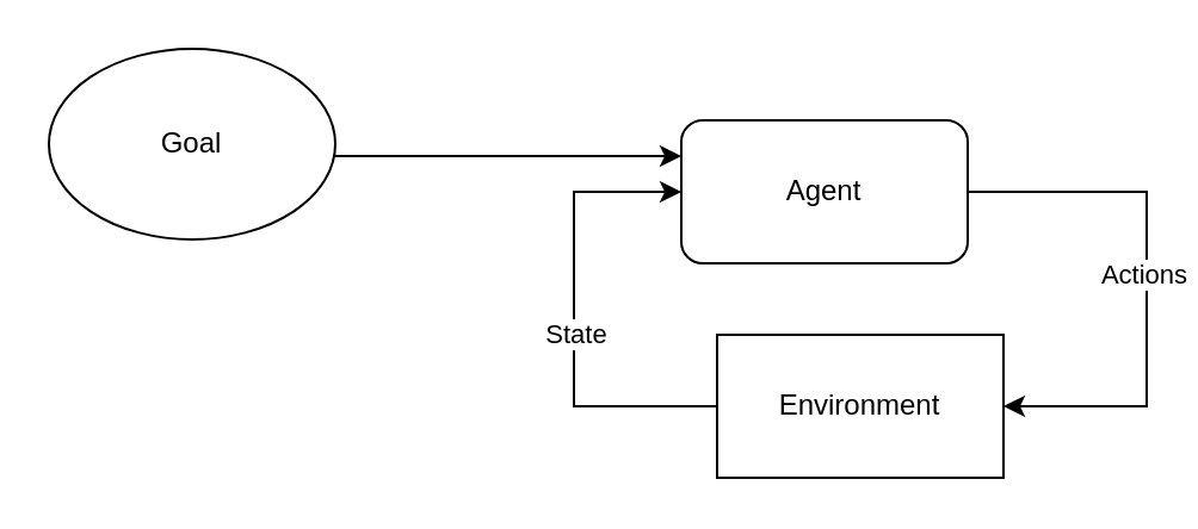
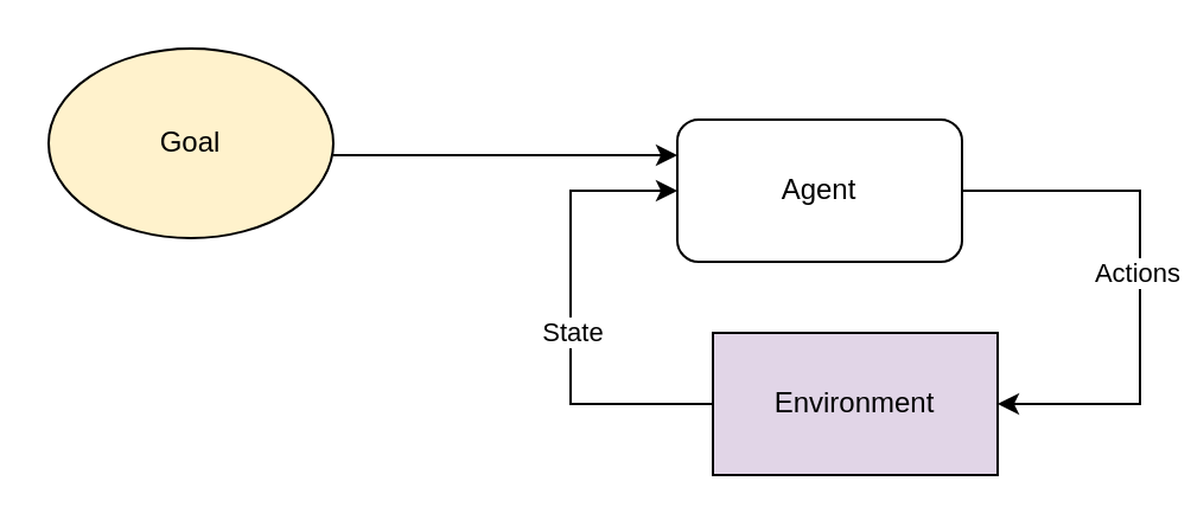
- <mxCell id="9" value="Goal" style="ellipse;whiteSpace=wrap;html=1;" vertex="1" parent="1"><mxGeometry x="20" y="20" width="120" height="80" as="geometry" /></mxCell>
+ <mxCell id="9" value="Goal" style="ellipse;whiteSpace=wrap;html=1;fillColor=#fff2cc;" vertex="1" parent="1"><mxGeometry x="20" y="20" width="120" height="80" as="geometry" /></mxCell>
- <mxCell id="7" value="Environment" style="rounded=0;whiteSpace=wrap;html=1;" vertex="1" parent="1"><mxGeometry x="300" y="140" width="120" height="60" as="geometry" /></mxCell>
+ <mxCell id="7" value="Environment" style="rounded=0;whiteSpace=wrap;html=1;fillColor=#e1d5e7;" vertex="1" parent="1"><mxGeometry x="300" y="140" width="120" height="60" as="geometry" /></mxCell>
